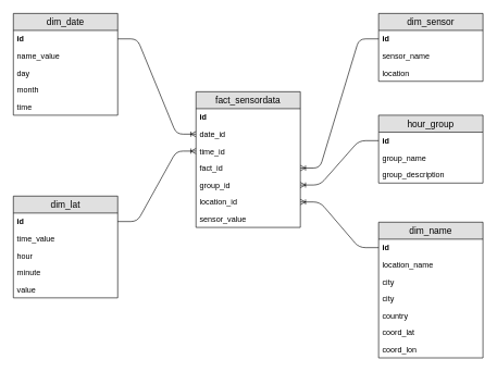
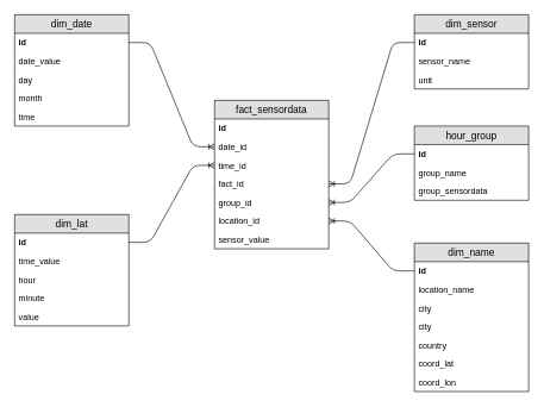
- <mxCell id="4" value="name_value" style="text;strokeColor=none;fillColor=none;spacingLeft=4;spacingRight=4;overflow=hidden;rotatable=0;points=[[0,0.5],[1,0.5]];portConstraint=eastwest;fontSize=12;" vertex="1" parent="2"><mxGeometry y="52" width="160" height="26" as="geometry" /></mxCell>
+ <mxCell id="4" value="date_value" style="text;strokeColor=none;fillColor=none;spacingLeft=4;spacingRight=4;overflow=hidden;rotatable=0;points=[[0,0.5],[1,0.5]];portConstraint=eastwest;fontSize=12;" vertex="1" parent="2"><mxGeometry y="52" width="160" height="26" as="geometry" /></mxCell>
- <mxCell id="25" value="location" style="text;strokeColor=none;fillColor=none;spacingLeft=4;spacingRight=4;overflow=hidden;rotatable=0;points=[[0,0.5],[1,0.5]];portConstraint=eastwest;fontSize=12;" vertex="1" parent="22"><mxGeometry y="78" width="160" height="26" as="geometry" /></mxCell>
+ <mxCell id="25" value="unit" style="text;strokeColor=none;fillColor=none;spacingLeft=4;spacingRight=4;overflow=hidden;rotatable=0;points=[[0,0.5],[1,0.5]];portConstraint=eastwest;fontSize=12;" vertex="1" parent="22"><mxGeometry y="78" width="160" height="26" as="geometry" /></mxCell>
- <mxCell id="29" value="group_description" style="text;strokeColor=none;fillColor=none;spacingLeft=4;spacingRight=4;overflow=hidden;rotatable=0;points=[[0,0.5],[1,0.5]];portConstraint=eastwest;fontSize=12;" vertex="1" parent="26"><mxGeometry y="78" width="160" height="26" as="geometry" /></mxCell>
+ <mxCell id="29" value="group_sensordata" style="text;strokeColor=none;fillColor=none;spacingLeft=4;spacingRight=4;overflow=hidden;rotatable=0;points=[[0,0.5],[1,0.5]];portConstraint=eastwest;fontSize=12;" vertex="1" parent="26"><mxGeometry y="78" width="160" height="26" as="geometry" /></mxCell>
